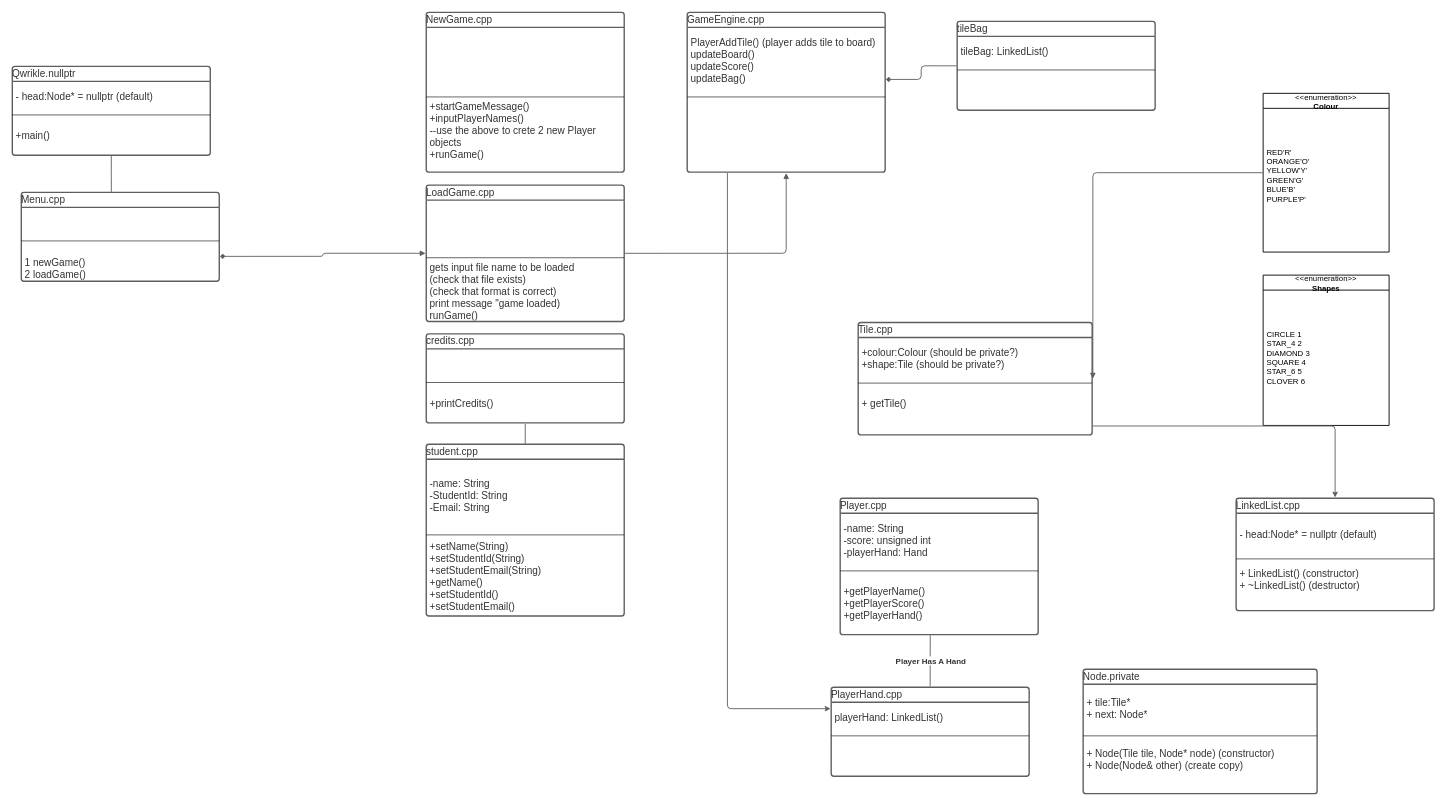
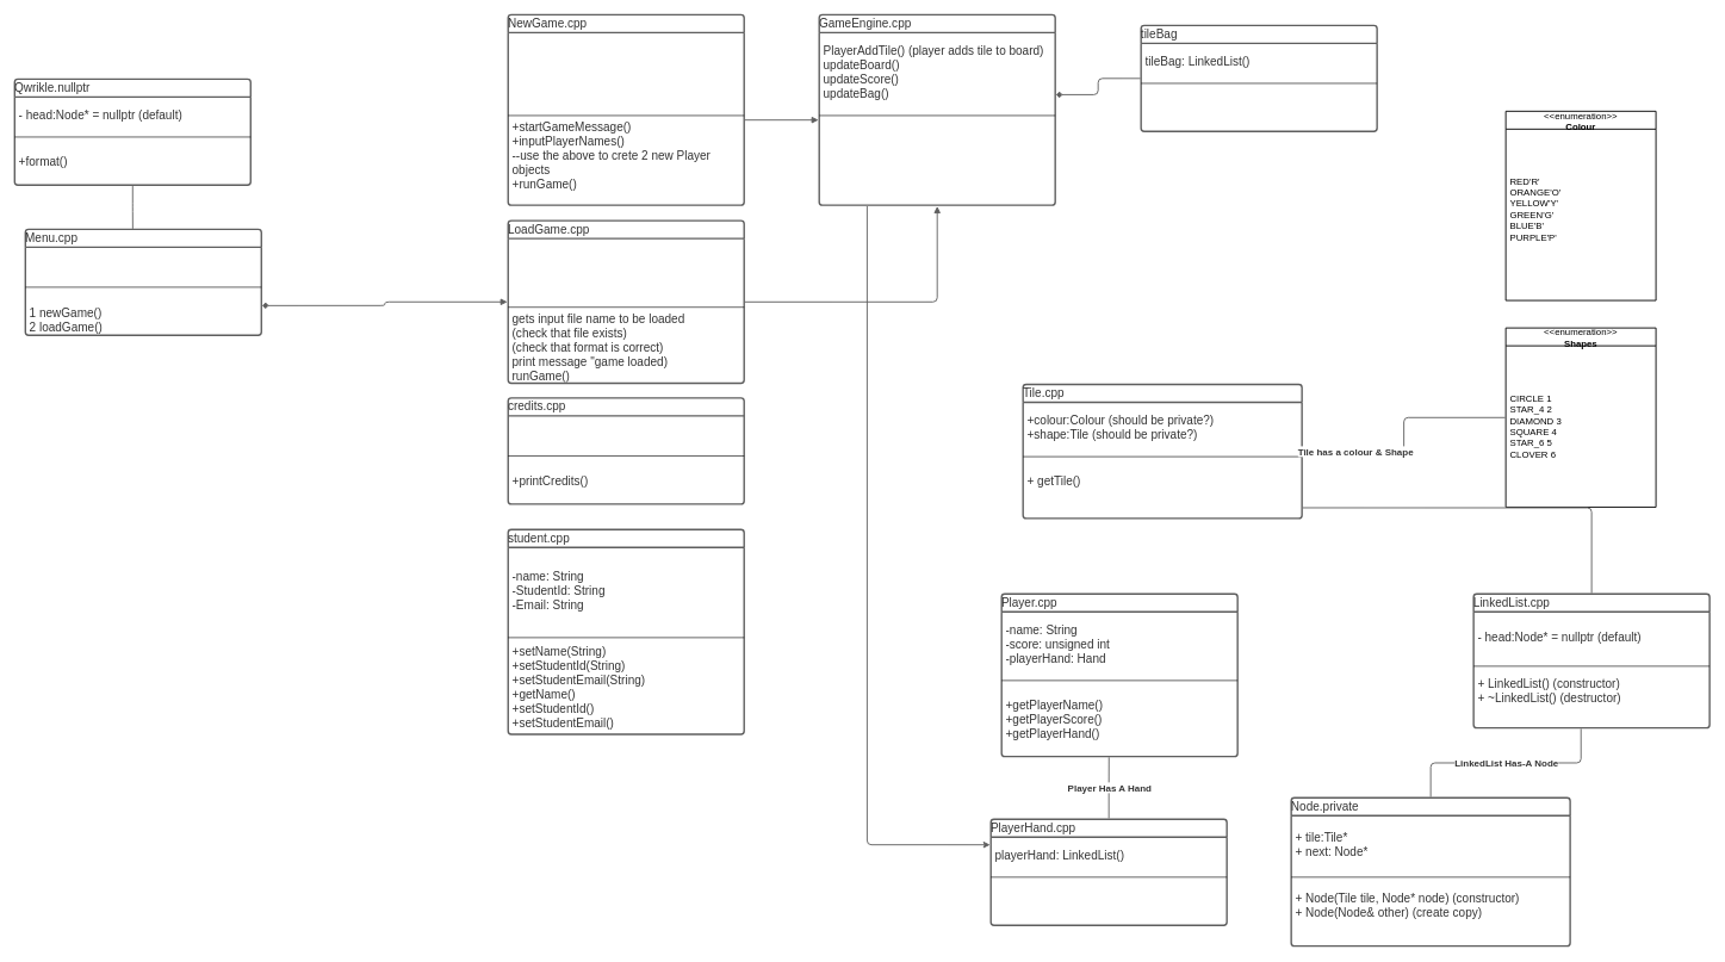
+ <mxCell id="64" value="" style="html=1;jettySize=18;whiteSpace=wrap;fontSize=13;strokeColor=#5E5E5E;strokeWidth=1.5;rounded=1;arcSize=12;edgeStyle=orthogonalEdgeStyle;startArrow=none;endArrow=block;endFill=1;exitX=1.003;exitY=0.553;exitPerimeter=0;entryX=-0.003;entryY=0.553;entryPerimeter=0;" edge="1" parent="1" source="37" target="60"><mxGeometry width="100" height="100" relative="1" as="geometry"><Array as="points" /></mxGeometry></mxCell>
- <mxCell id="17" value="+main()" style="part=1;html=1;resizeHeight=0;strokeColor=none;fillColor=none;align=left;verticalAlign=middle;spacingLeft=4;spacingRight=4;overflow=hidden;rotatable=0;points=[[0,0.5],[1,0.5]];portConstraint=eastwest;swimlaneFillColor=#ffffff;strokeOpacity=100;whiteSpace=wrap;fontSize=16.7;fontColor=#333333;" vertex="1" parent="14"><mxGeometry y="85" width="330" height="63.25" as="geometry" /></mxCell>
+ <mxCell id="17" value="+format()" style="part=1;html=1;resizeHeight=0;strokeColor=none;fillColor=none;align=left;verticalAlign=middle;spacingLeft=4;spacingRight=4;overflow=hidden;rotatable=0;points=[[0,0.5],[1,0.5]];portConstraint=eastwest;swimlaneFillColor=#ffffff;strokeOpacity=100;whiteSpace=wrap;fontSize=16.7;fontColor=#333333;" vertex="1" parent="14"><mxGeometry y="85" width="330" height="63.25" as="geometry" /></mxCell>
- <mxCell id="32" value="" style="html=1;jettySize=18;whiteSpace=wrap;fontSize=13;strokeColor=#5E5E5E;strokeWidth=1.5;rounded=1;arcSize=12;edgeStyle=orthogonalEdgeStyle;startArrow=none;endArrow=block;endFill=1;exitX=-0.004;exitY=0.5;exitPerimeter=0;entryX=1.003;entryY=0.5;entryPerimeter=0;" edge="1" parent="1" source="28" target="10"><mxGeometry width="100" height="100" relative="1" as="geometry"><Array as="points" /></mxGeometry></mxCell>
+ <mxCell id="33" value="" style="html=1;jettySize=18;whiteSpace=wrap;fontSize=13;strokeColor=#5E5E5E;strokeWidth=1.5;rounded=1;arcSize=12;edgeStyle=orthogonalEdgeStyle;startArrow=none;endArrow=none;exitX=-0.004;exitY=0.5;exitPerimeter=0;entryX=1.003;entryY=0.5;entryPerimeter=0;" edge="1" parent="1" source="30" target="10"><mxGeometry width="100" height="100" relative="1" as="geometry"><Array as="points" /></mxGeometry></mxCell>
+ <mxCell id="34" value="Tile has a colour &amp; Shape" style="text;html=1;resizable=0;labelBackgroundColor=default;align=center;verticalAlign=middle;fontStyle=1;fontColor=#333333;fontSize=13.3;" vertex="1" parent="33"><mxGeometry x="0.557" relative="1" as="geometry" /></mxCell>
- <mxCell id="53" value="" style="html=1;jettySize=18;whiteSpace=wrap;fontSize=13;strokeColor=#5E5E5E;strokeWidth=1.5;rounded=1;arcSize=12;edgeStyle=orthogonalEdgeStyle;startArrow=none;endArrow=none;exitX=0.5;exitY=-0.004;exitPerimeter=0;entryX=0.5;entryY=1.009;entryPerimeter=0;" edge="1" parent="1" source="49" target="45"><mxGeometry width="100" height="100" relative="1" as="geometry"><Array as="points" /></mxGeometry></mxCell>
- <mxCell id="67" value="" style="html=1;jettySize=18;whiteSpace=wrap;fontSize=13;strokeColor=#5E5E5E;strokeWidth=1.5;rounded=1;arcSize=12;edgeStyle=orthogonalEdgeStyle;startArrow=none;endArrow=classic;exitX=1.003;exitY=0.921;exitPerimeter=0;entryX=0.5;entryY=-0.007;entryPerimeter=0;" edge="1" parent="1" source="10" target="2"><mxGeometry width="100" height="100" relative="1" as="geometry"><Array as="points" /></mxGeometry></mxCell>
+ <mxCell id="67" value="" style="html=1;jettySize=18;whiteSpace=wrap;fontSize=13;strokeColor=#5E5E5E;strokeWidth=1.5;rounded=1;arcSize=12;edgeStyle=orthogonalEdgeStyle;startArrow=none;endArrow=none;exitX=1.003;exitY=0.921;exitPerimeter=0;entryX=0.5;entryY=-0.007;entryPerimeter=0;" edge="1" parent="1" source="10" target="2"><mxGeometry width="100" height="100" relative="1" as="geometry"><Array as="points" /></mxGeometry></mxCell>
+ <mxCell id="35" value="" style="html=1;jettySize=18;whiteSpace=wrap;fontSize=13;strokeColor=#5E5E5E;strokeWidth=1.5;rounded=1;arcSize=12;edgeStyle=orthogonalEdgeStyle;startArrow=none;endArrow=none;exitX=0.5;exitY=-0.006;exitPerimeter=0;entryX=0.455;entryY=1.007;entryPerimeter=0;" edge="1" parent="1" source="6" target="2"><mxGeometry width="100" height="100" relative="1" as="geometry"><Array as="points" /></mxGeometry></mxCell>
+ <mxCell id="36" value="LinkedList Has-A Node" style="text;html=1;resizable=0;labelBackgroundColor=default;align=center;verticalAlign=middle;fontStyle=1;fontColor=#333333;fontSize=13.3;" vertex="1" parent="35"><mxGeometry relative="1" as="geometry" /></mxCell>
